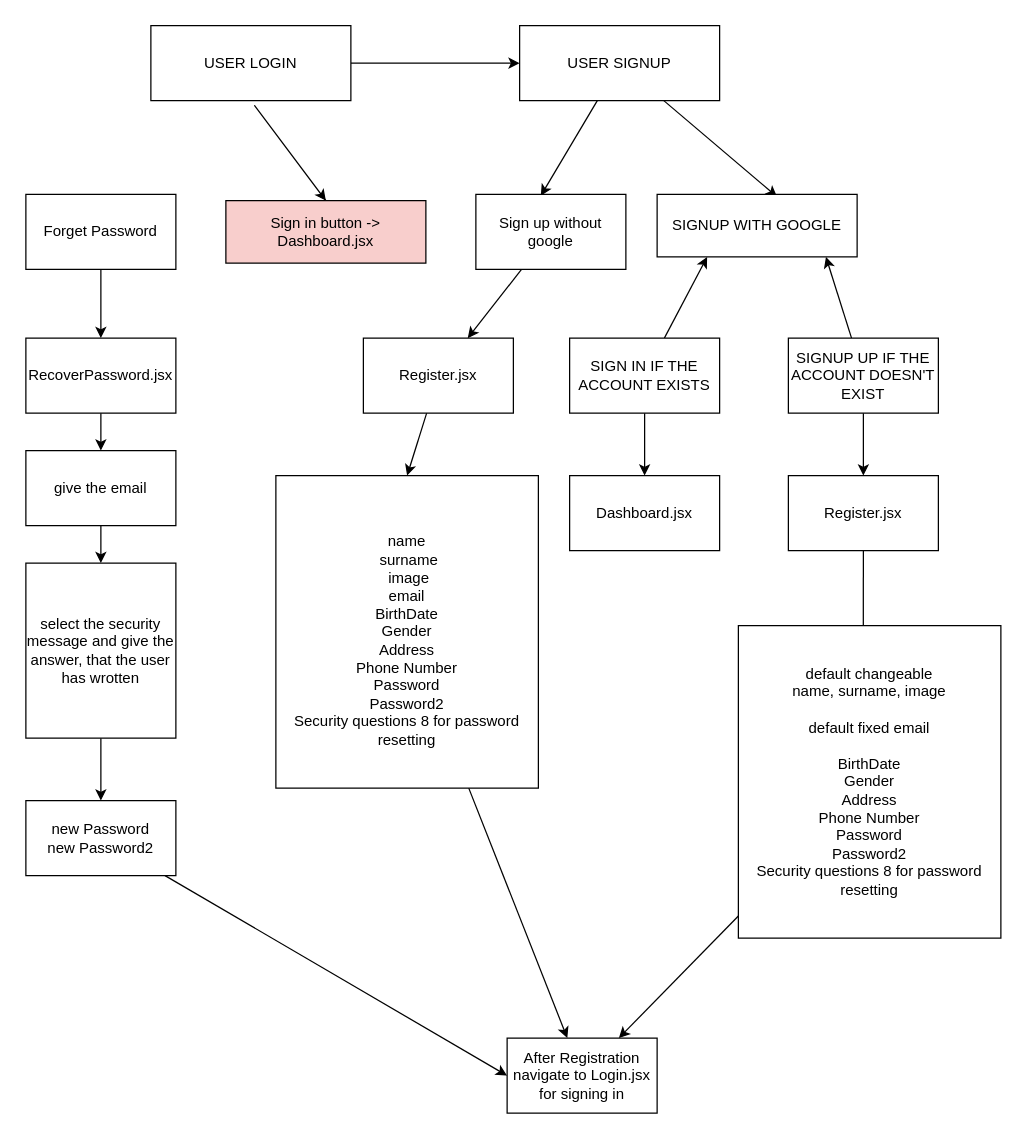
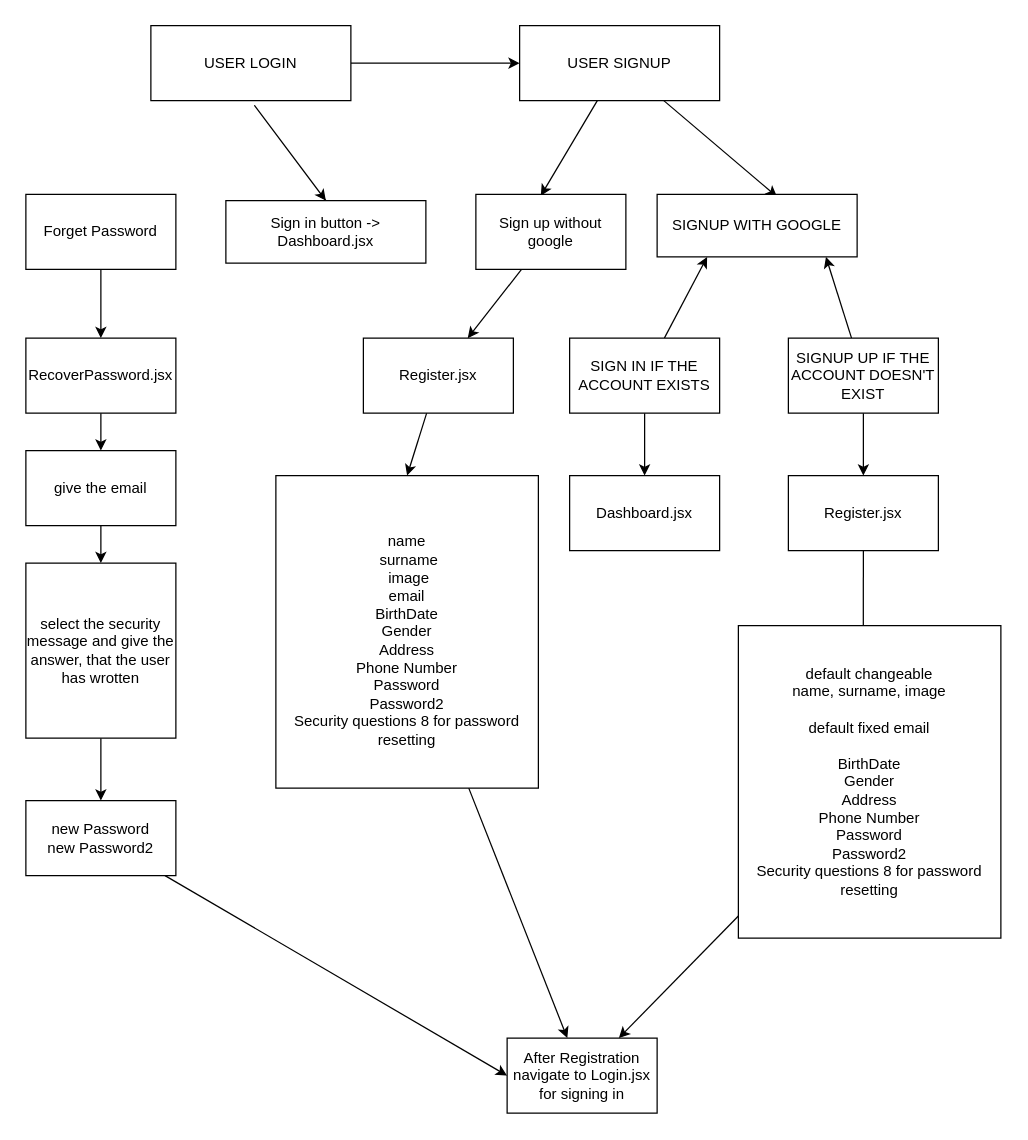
- <mxCell id="2" value="Sign in button -&amp;gt; Dashboard.jsx" style="rounded=0;whiteSpace=wrap;html=1;fillColor=#f8cecc;" parent="1" vertex="1"><mxGeometry x="180" y="160" width="160" height="50" as="geometry" /></mxCell>
+ <mxCell id="2" value="Sign in button -&amp;gt; Dashboard.jsx" style="rounded=0;whiteSpace=wrap;html=1;" parent="1" vertex="1"><mxGeometry x="180" y="160" width="160" height="50" as="geometry" /></mxCell>
